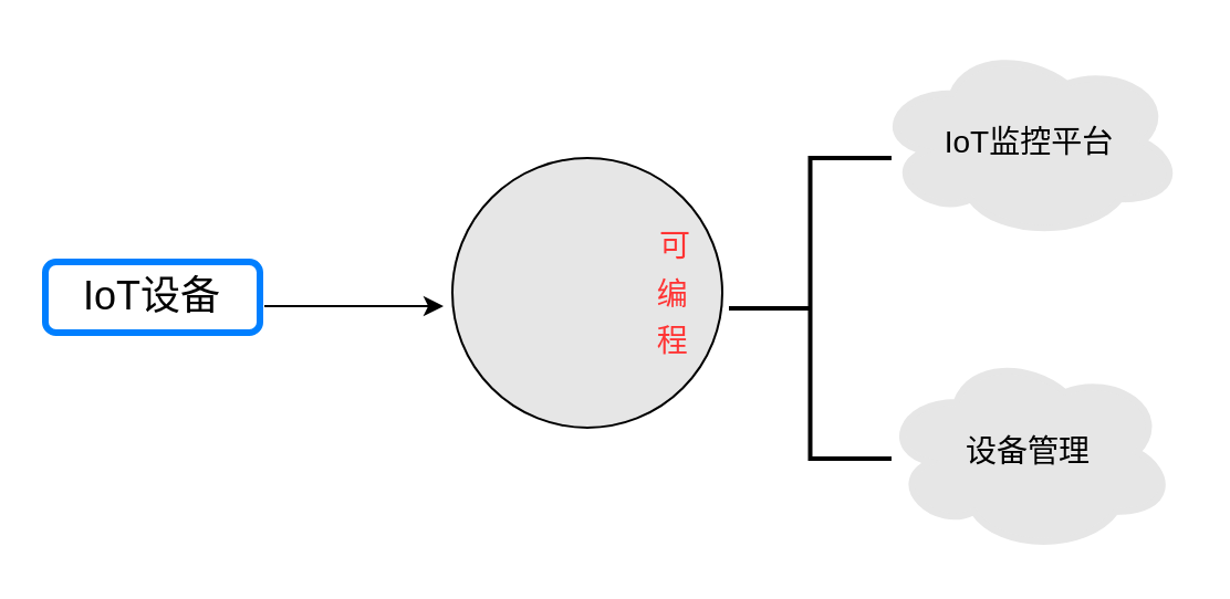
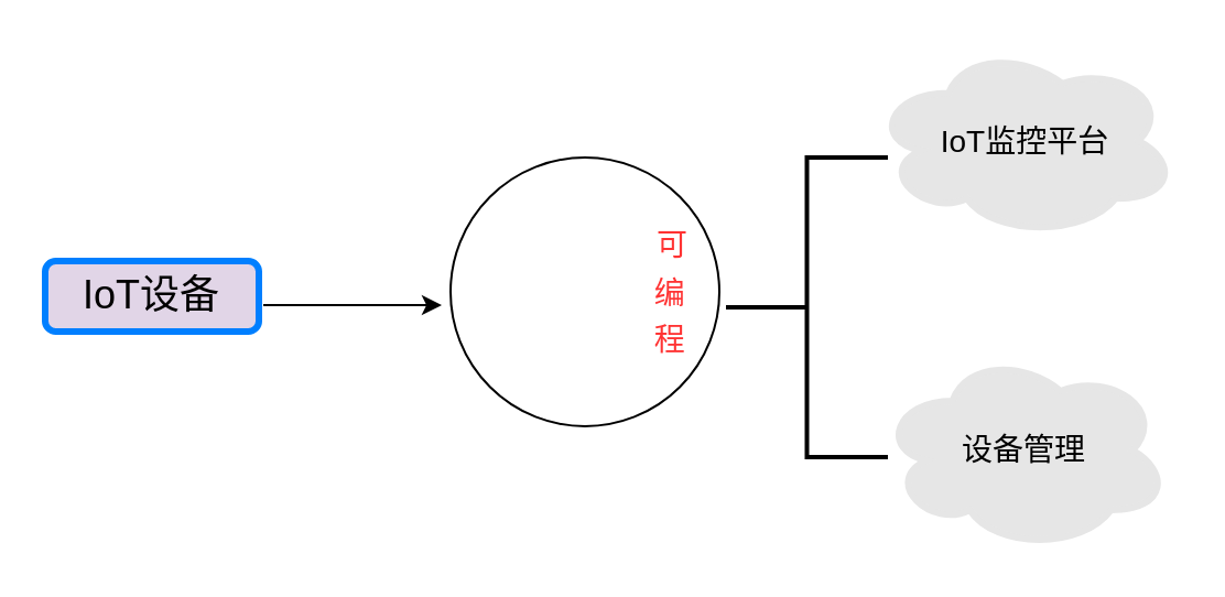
- <mxCell id="3" value="&amp;nbsp; &amp;nbsp; &amp;nbsp; &amp;nbsp; &amp;nbsp; &amp;nbsp; &amp;nbsp; &amp;nbsp;&lt;font color=&quot;#ff3333&quot;&gt;&amp;nbsp;&lt;font style=&quot;font-size: 14px&quot;&gt;可&lt;br&gt;&amp;nbsp; &amp;nbsp; &amp;nbsp; &amp;nbsp; &amp;nbsp; &amp;nbsp; &amp;nbsp; &amp;nbsp; &amp;nbsp; &amp;nbsp; 编&lt;br&gt;&amp;nbsp; &amp;nbsp; &amp;nbsp; &amp;nbsp; &amp;nbsp; &amp;nbsp; &amp;nbsp; &amp;nbsp; &amp;nbsp; &amp;nbsp; 程&lt;/font&gt;&lt;/font&gt;" style="ellipse;whiteSpace=wrap;html=1;aspect=fixed;fontSize=18;fillColor=#e6e6e6;" vertex="1" parent="1"><mxGeometry x="204" y="71" width="122" height="122" as="geometry" /></mxCell>
+ <mxCell id="3" value="&amp;nbsp; &amp;nbsp; &amp;nbsp; &amp;nbsp; &amp;nbsp; &amp;nbsp; &amp;nbsp; &amp;nbsp;&lt;font color=&quot;#ff3333&quot;&gt;&amp;nbsp;&lt;font style=&quot;font-size: 14px&quot;&gt;可&lt;br&gt;&amp;nbsp; &amp;nbsp; &amp;nbsp; &amp;nbsp; &amp;nbsp; &amp;nbsp; &amp;nbsp; &amp;nbsp; &amp;nbsp; &amp;nbsp; 编&lt;br&gt;&amp;nbsp; &amp;nbsp; &amp;nbsp; &amp;nbsp; &amp;nbsp; &amp;nbsp; &amp;nbsp; &amp;nbsp; &amp;nbsp; &amp;nbsp; 程&lt;/font&gt;&lt;/font&gt;" style="ellipse;whiteSpace=wrap;html=1;aspect=fixed;fontSize=18;" vertex="1" parent="1"><mxGeometry x="204" y="71" width="122" height="122" as="geometry" /></mxCell>
- <mxCell id="2" value="&lt;font style=&quot;font-size: 18px&quot;&gt;IoT设备&lt;/font&gt;" style="rounded=1;whiteSpace=wrap;html=1;strokeColor=#007FFF;strokeWidth=3;" vertex="1" parent="1"><mxGeometry x="20" y="118" width="97" height="32" as="geometry" /></mxCell>
+ <mxCell id="2" value="&lt;font style=&quot;font-size: 18px&quot;&gt;IoT设备&lt;/font&gt;" style="rounded=1;whiteSpace=wrap;html=1;strokeColor=#007FFF;strokeWidth=3;fillColor=#e1d5e7;" vertex="1" parent="1"><mxGeometry x="20" y="118" width="97" height="32" as="geometry" /></mxCell>
